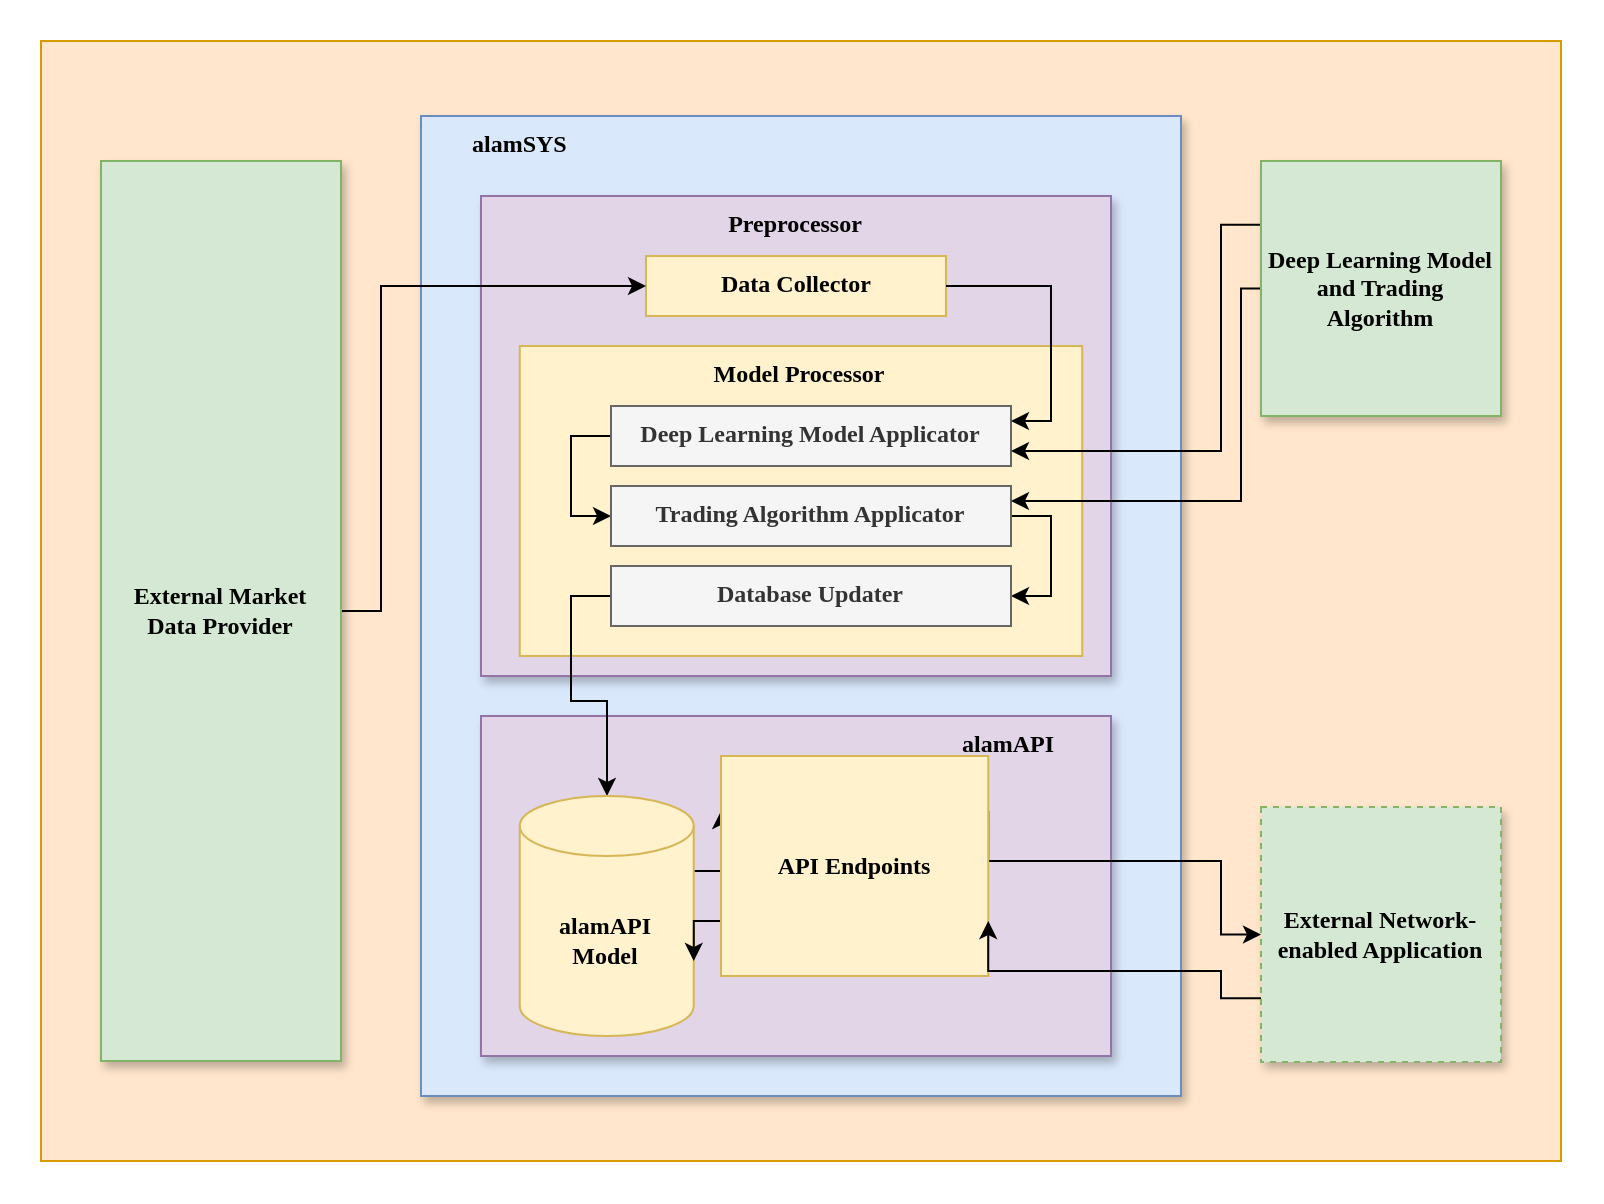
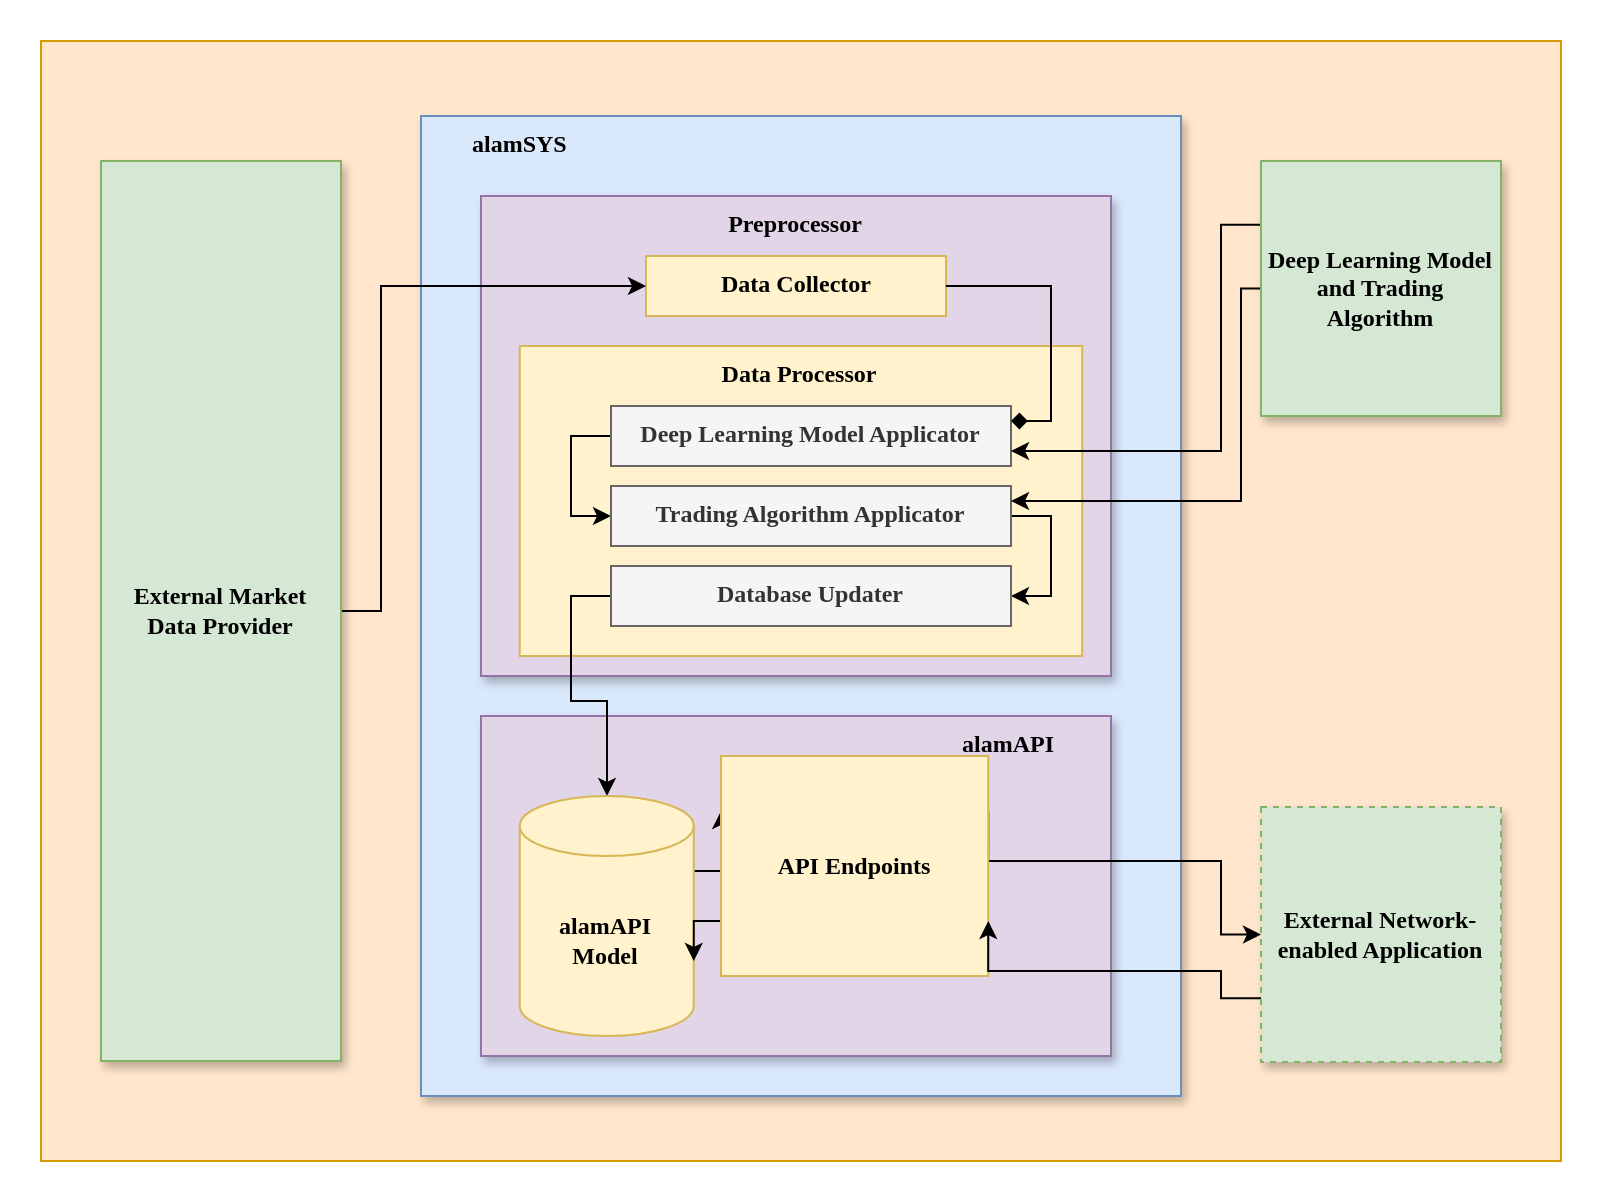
- <mxCell id="7" value="&lt;font color=&quot;#000000&quot; data-font-src=&quot;https://fontlibrary.org//face/cmu-serif&quot;&gt;&lt;b&gt;Model Processor&lt;/b&gt;&lt;/font&gt;" style="rounded=0;whiteSpace=wrap;html=1;fillColor=#fff2cc;strokeColor=#d6b656;shadow=0;verticalAlign=top;fontFamily=cmu;fontSource=https%3A%2F%2Ffontlibrary.org%2F%2Fface%2Fcmu-serif;" parent="1" vertex="1"><mxGeometry x="259.37" y="172.5" width="281.25" height="155" as="geometry" /></mxCell>
+ <mxCell id="7" value="&lt;font color=&quot;#000000&quot; data-font-src=&quot;https://fontlibrary.org//face/cmu-serif&quot;&gt;&lt;b&gt;Data Processor&lt;/b&gt;&lt;/font&gt;" style="rounded=0;whiteSpace=wrap;html=1;fillColor=#fff2cc;strokeColor=#d6b656;shadow=0;verticalAlign=top;fontFamily=cmu;fontSource=https%3A%2F%2Ffontlibrary.org%2F%2Fface%2Fcmu-serif;" parent="1" vertex="1"><mxGeometry x="259.37" y="172.5" width="281.25" height="155" as="geometry" /></mxCell>
- <mxCell id="21" style="edgeStyle=orthogonalEdgeStyle;rounded=0;orthogonalLoop=1;jettySize=auto;html=1;exitX=1;exitY=0.5;exitDx=0;exitDy=0;entryX=1;entryY=0.25;entryDx=0;entryDy=0;fontColor=#000000;strokeColor=#000000;" parent="1" source="6" target="9" edge="1"><mxGeometry relative="1" as="geometry" /></mxCell>
+ <mxCell id="21" style="edgeStyle=orthogonalEdgeStyle;rounded=0;orthogonalLoop=1;jettySize=auto;html=1;exitX=1;exitY=0.5;exitDx=0;exitDy=0;entryX=1;entryY=0.25;entryDx=0;entryDy=0;fontColor=#000000;strokeColor=#000000;endArrow=diamond;" parent="1" source="6" target="9" edge="1"><mxGeometry relative="1" as="geometry" /></mxCell>
